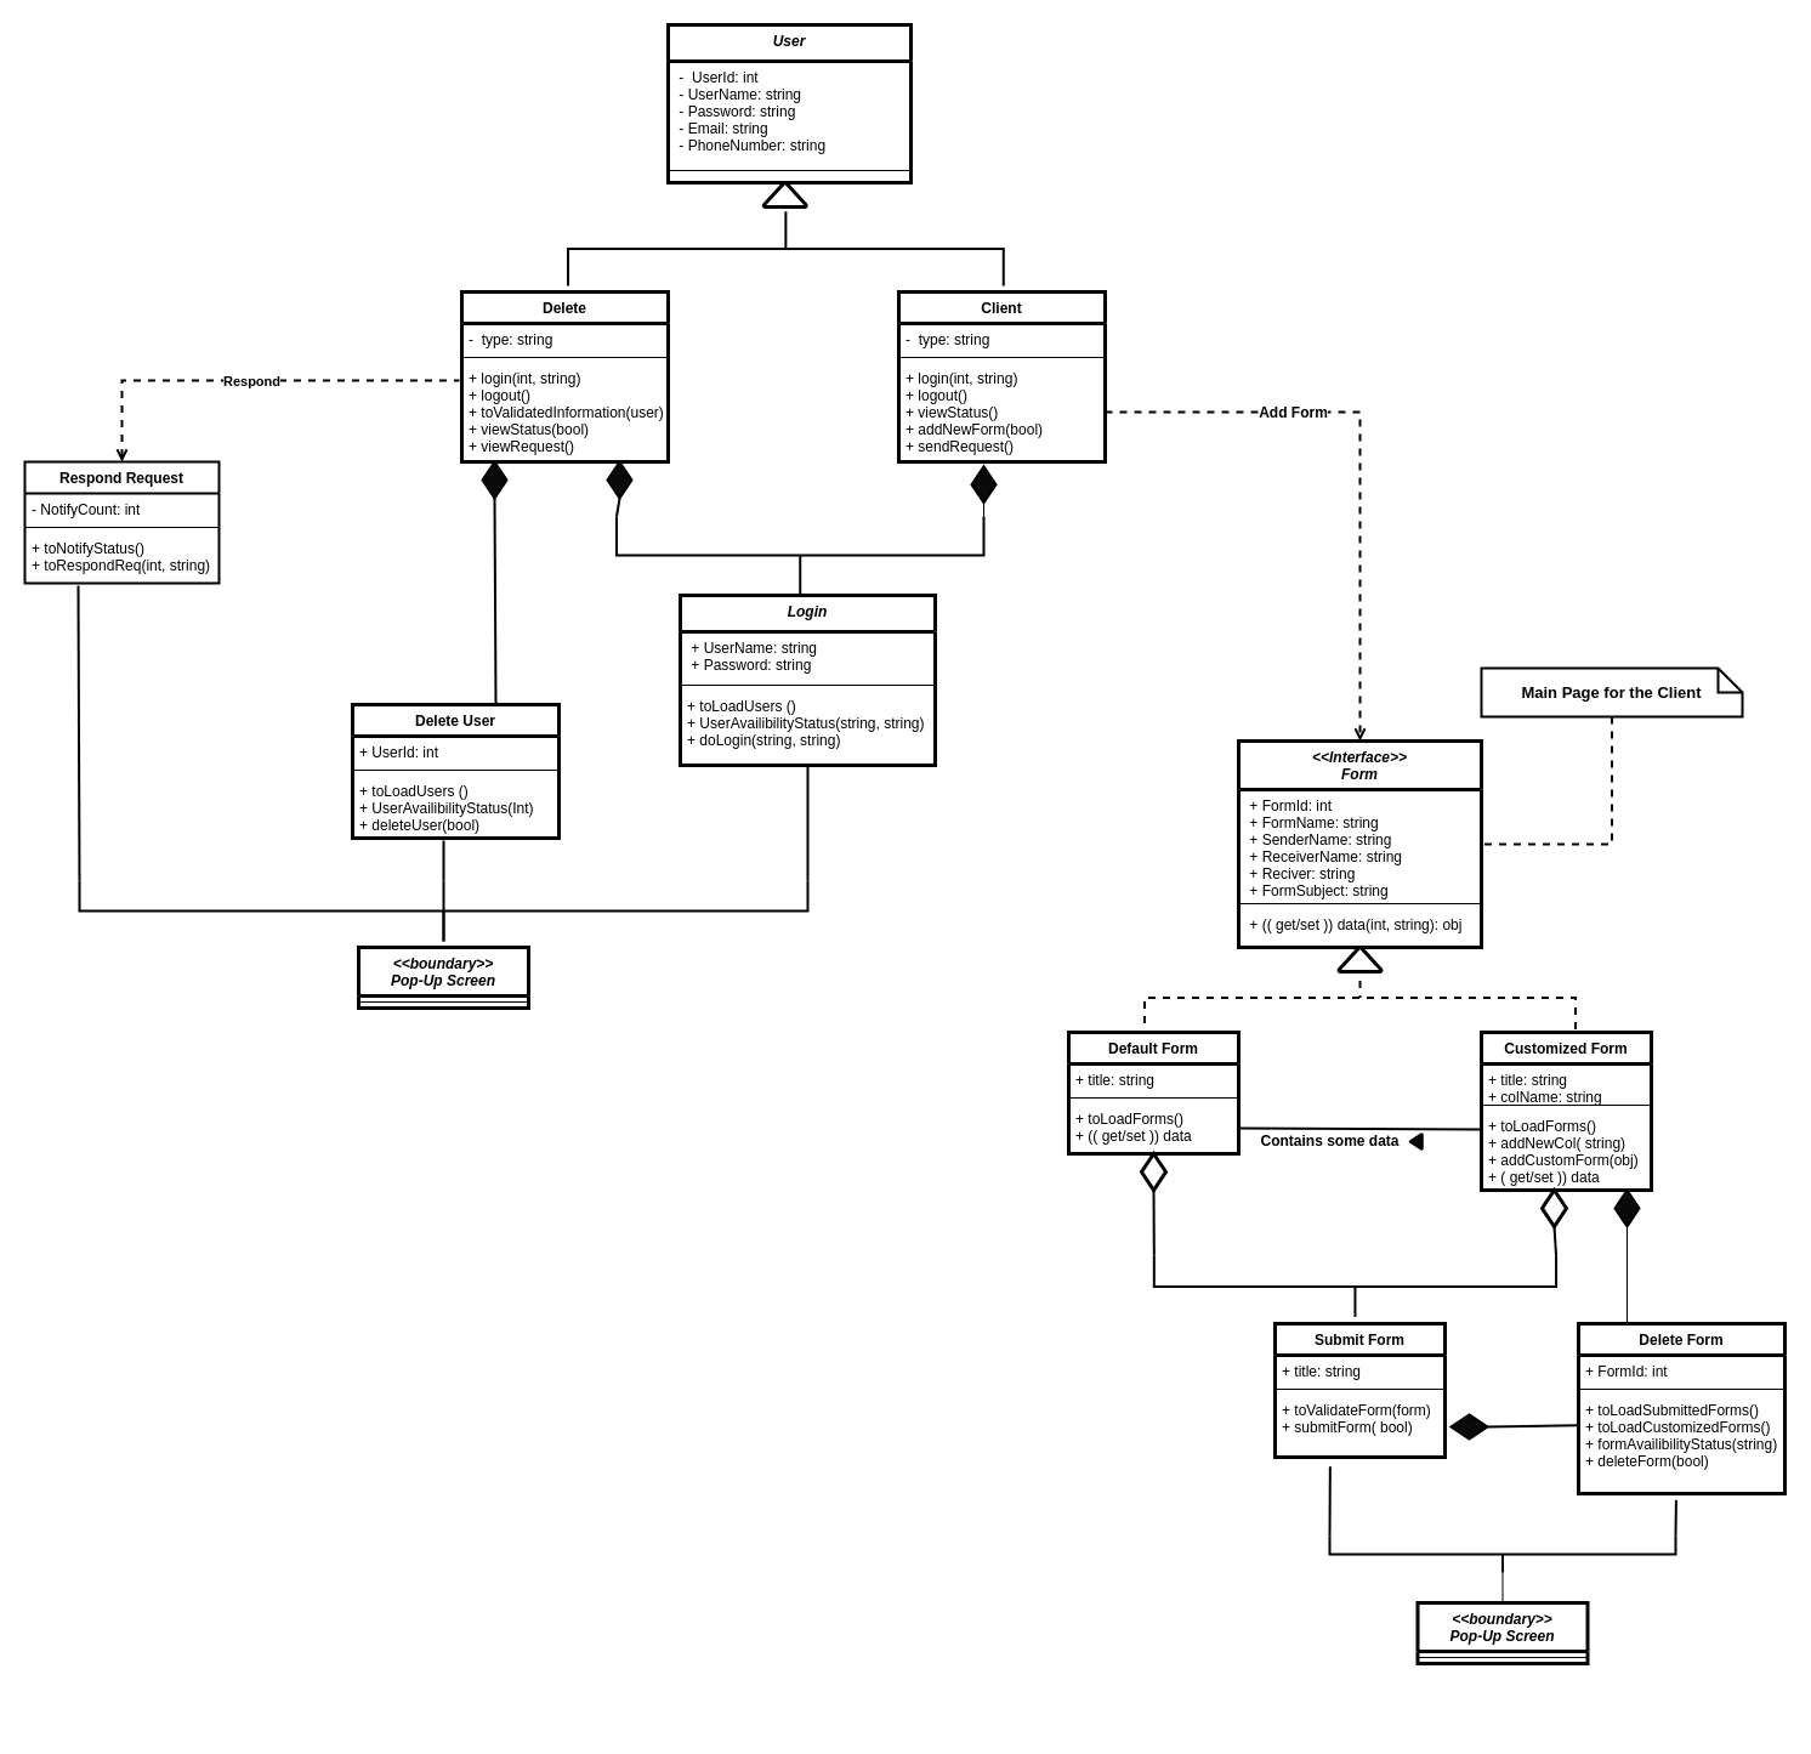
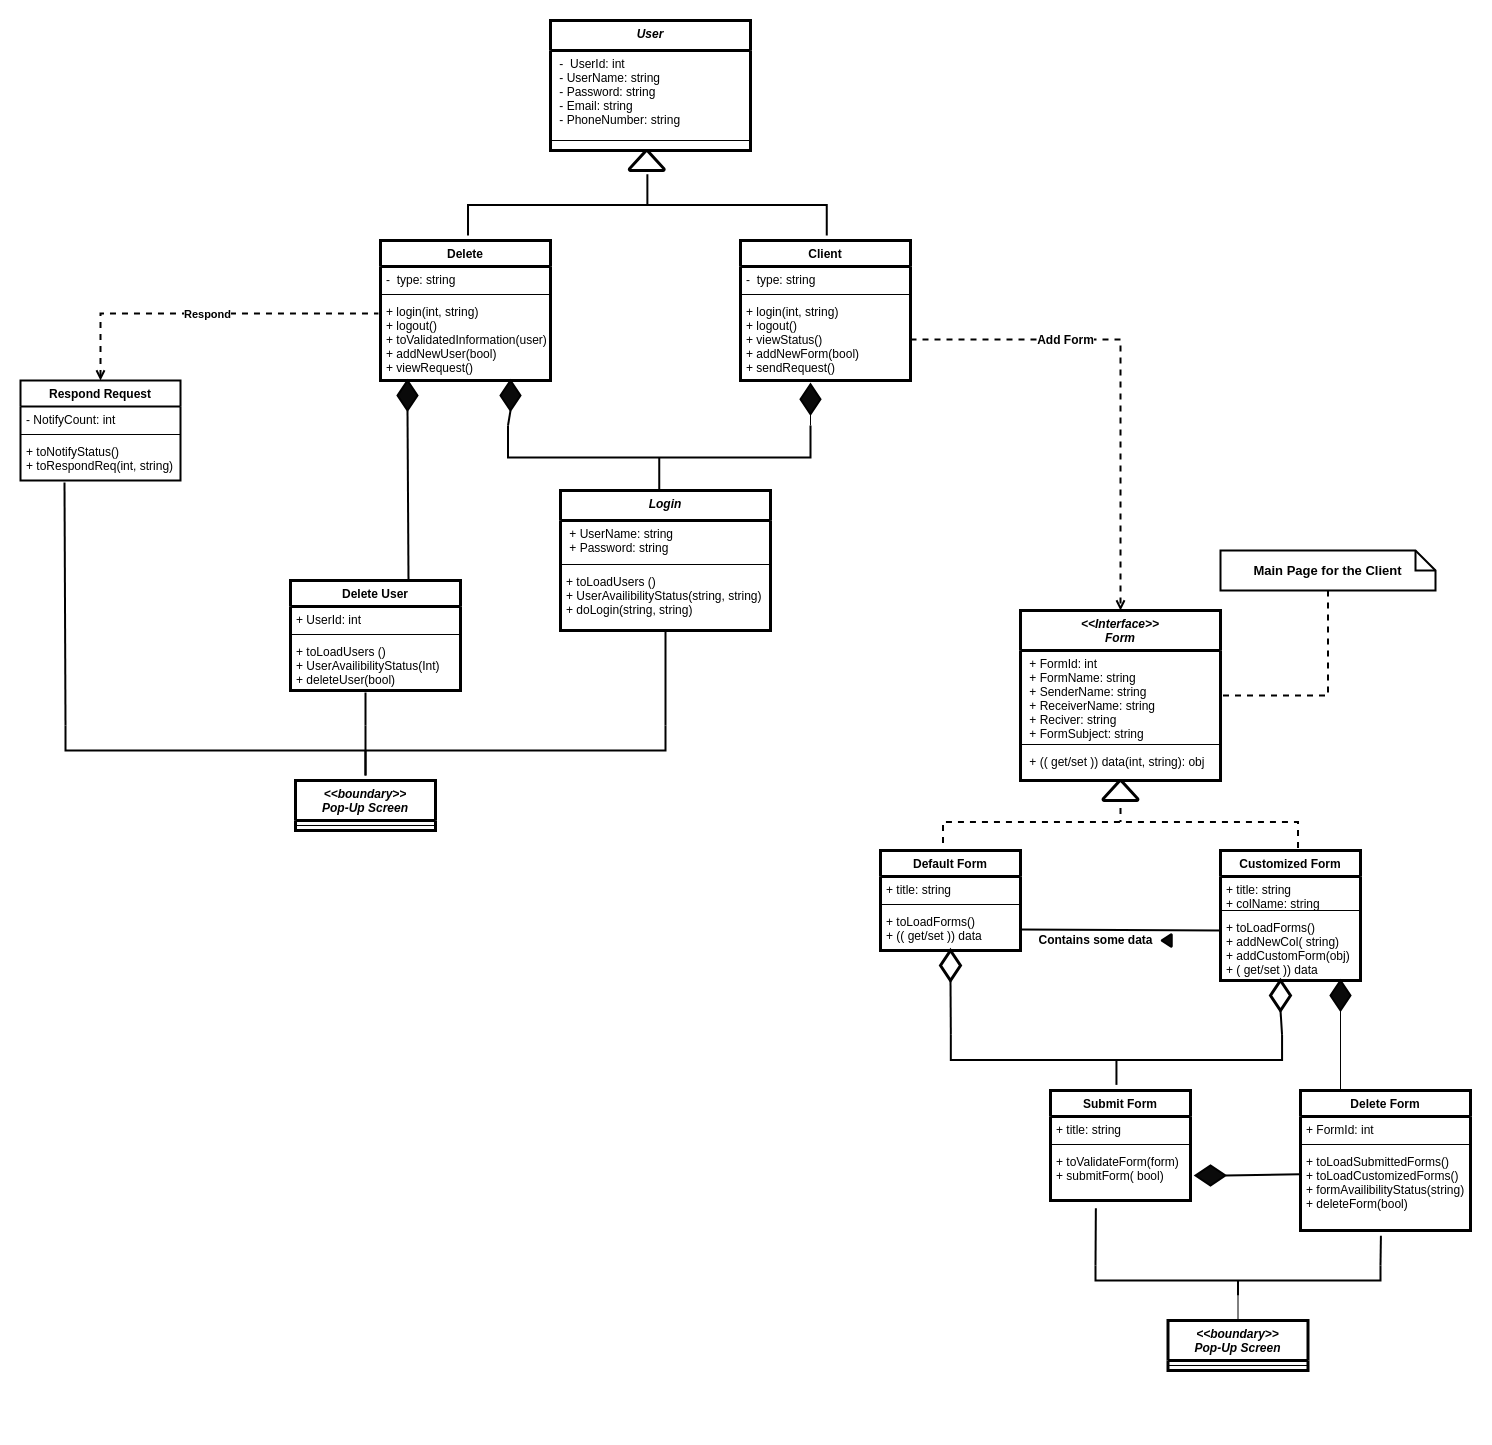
- <mxCell id="47" value="+ login(int, string)&#10;+ logout()&#10;+ toValidatedInformation(user)&#10;+ viewStatus(bool)&#10;+ viewRequest()&#10;&#10;" style="text;strokeColor=none;fillColor=none;align=left;verticalAlign=top;spacingLeft=4;spacingRight=4;overflow=hidden;rotatable=0;points=[[0,0.5],[1,0.5]];portConstraint=eastwest;" parent="44" vertex="1"><mxGeometry y="58" width="170" height="82" as="geometry" /></mxCell>
+ <mxCell id="47" value="+ login(int, string)&#10;+ logout()&#10;+ toValidatedInformation(user)&#10;+ addNewUser(bool)&#10;+ viewRequest()&#10;&#10;" style="text;strokeColor=none;fillColor=none;align=left;verticalAlign=top;spacingLeft=4;spacingRight=4;overflow=hidden;rotatable=0;points=[[0,0.5],[1,0.5]];portConstraint=eastwest;" parent="44" vertex="1"><mxGeometry y="58" width="170" height="82" as="geometry" /></mxCell>
